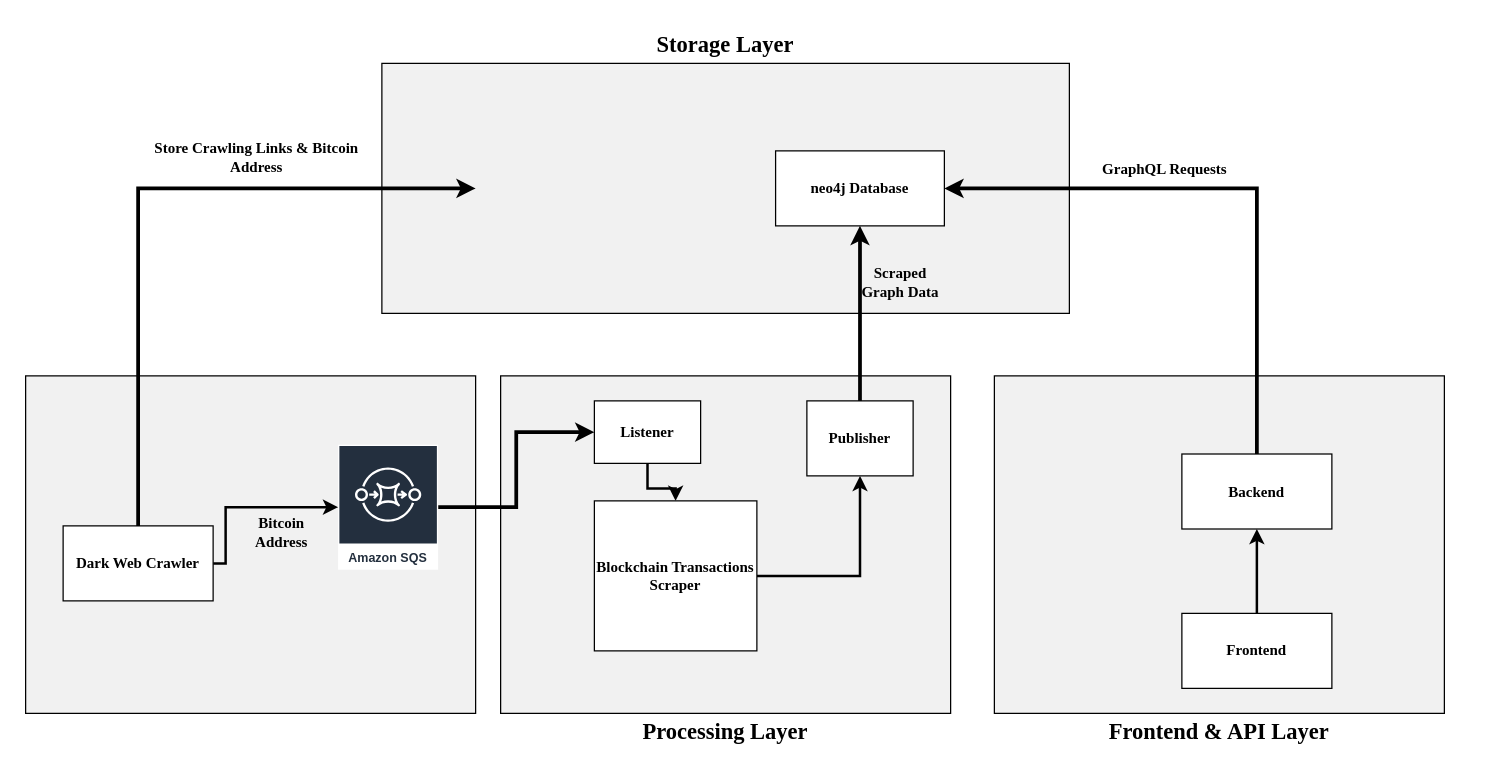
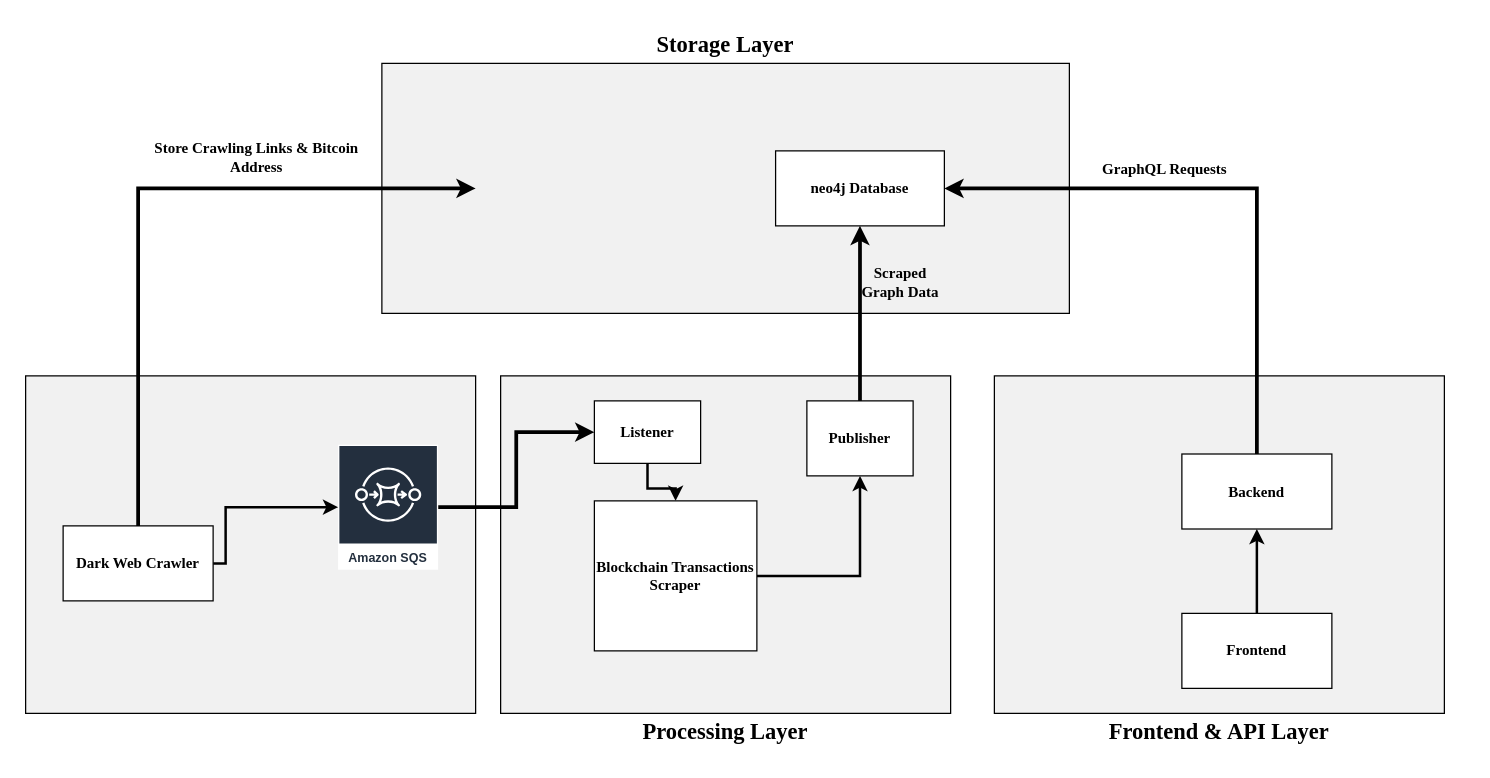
- <mxCell id="13" value="&lt;font data-font-src=&quot;https://fonts.googleapis.com/css?family=Montserrat&quot; face=&quot;Montserrat&quot;&gt;&lt;b&gt;Bitcoin Address&lt;/b&gt;&lt;/font&gt;" style="text;html=1;align=center;verticalAlign=middle;whiteSpace=wrap;rounded=0;" parent="1" vertex="1"><mxGeometry x="200" y="410" width="50" height="30" as="geometry" /></mxCell>
